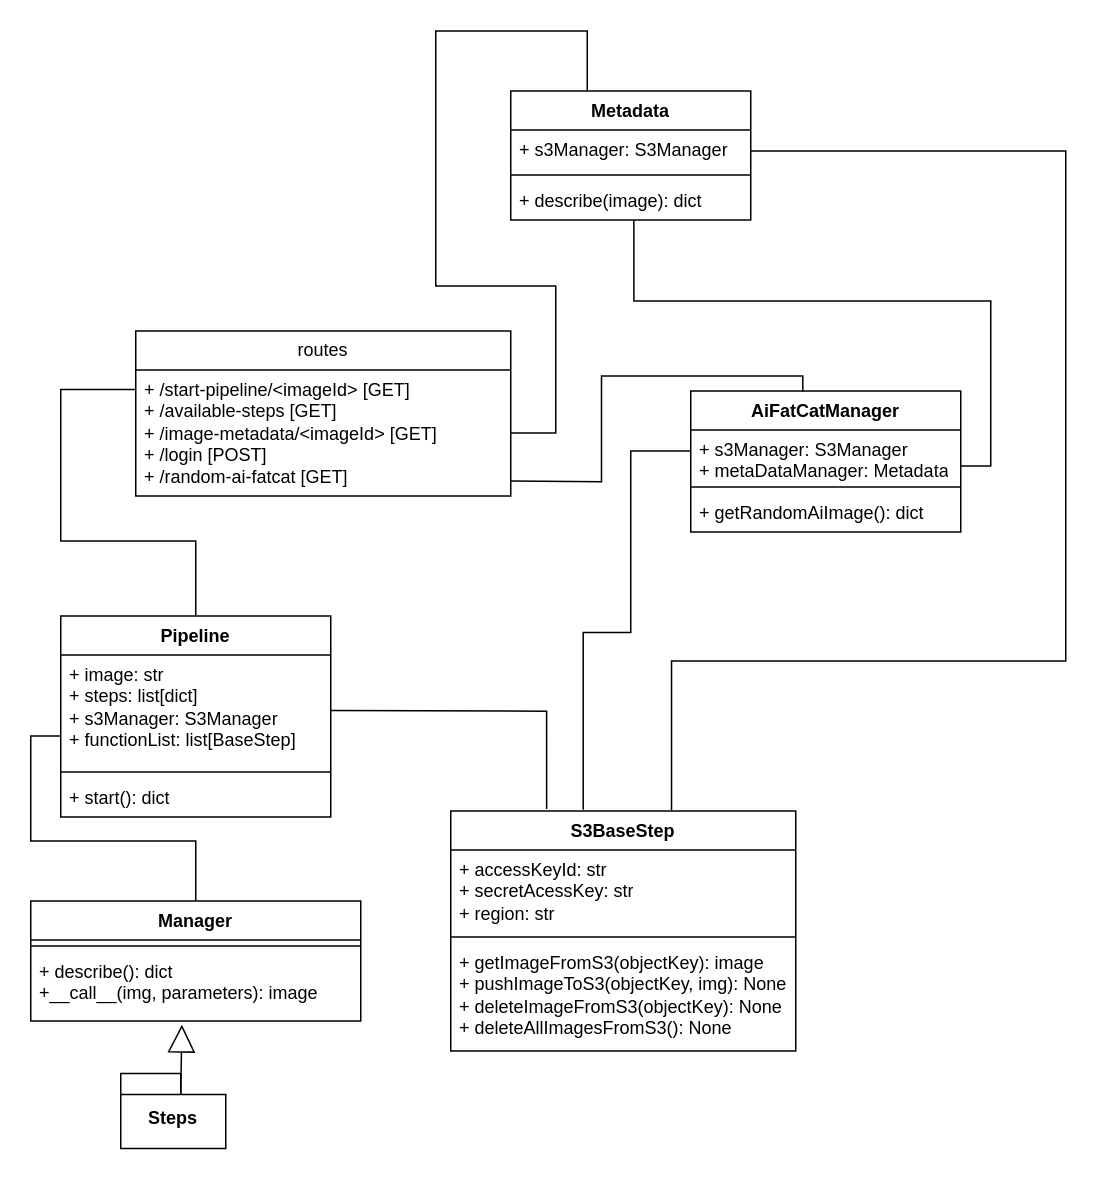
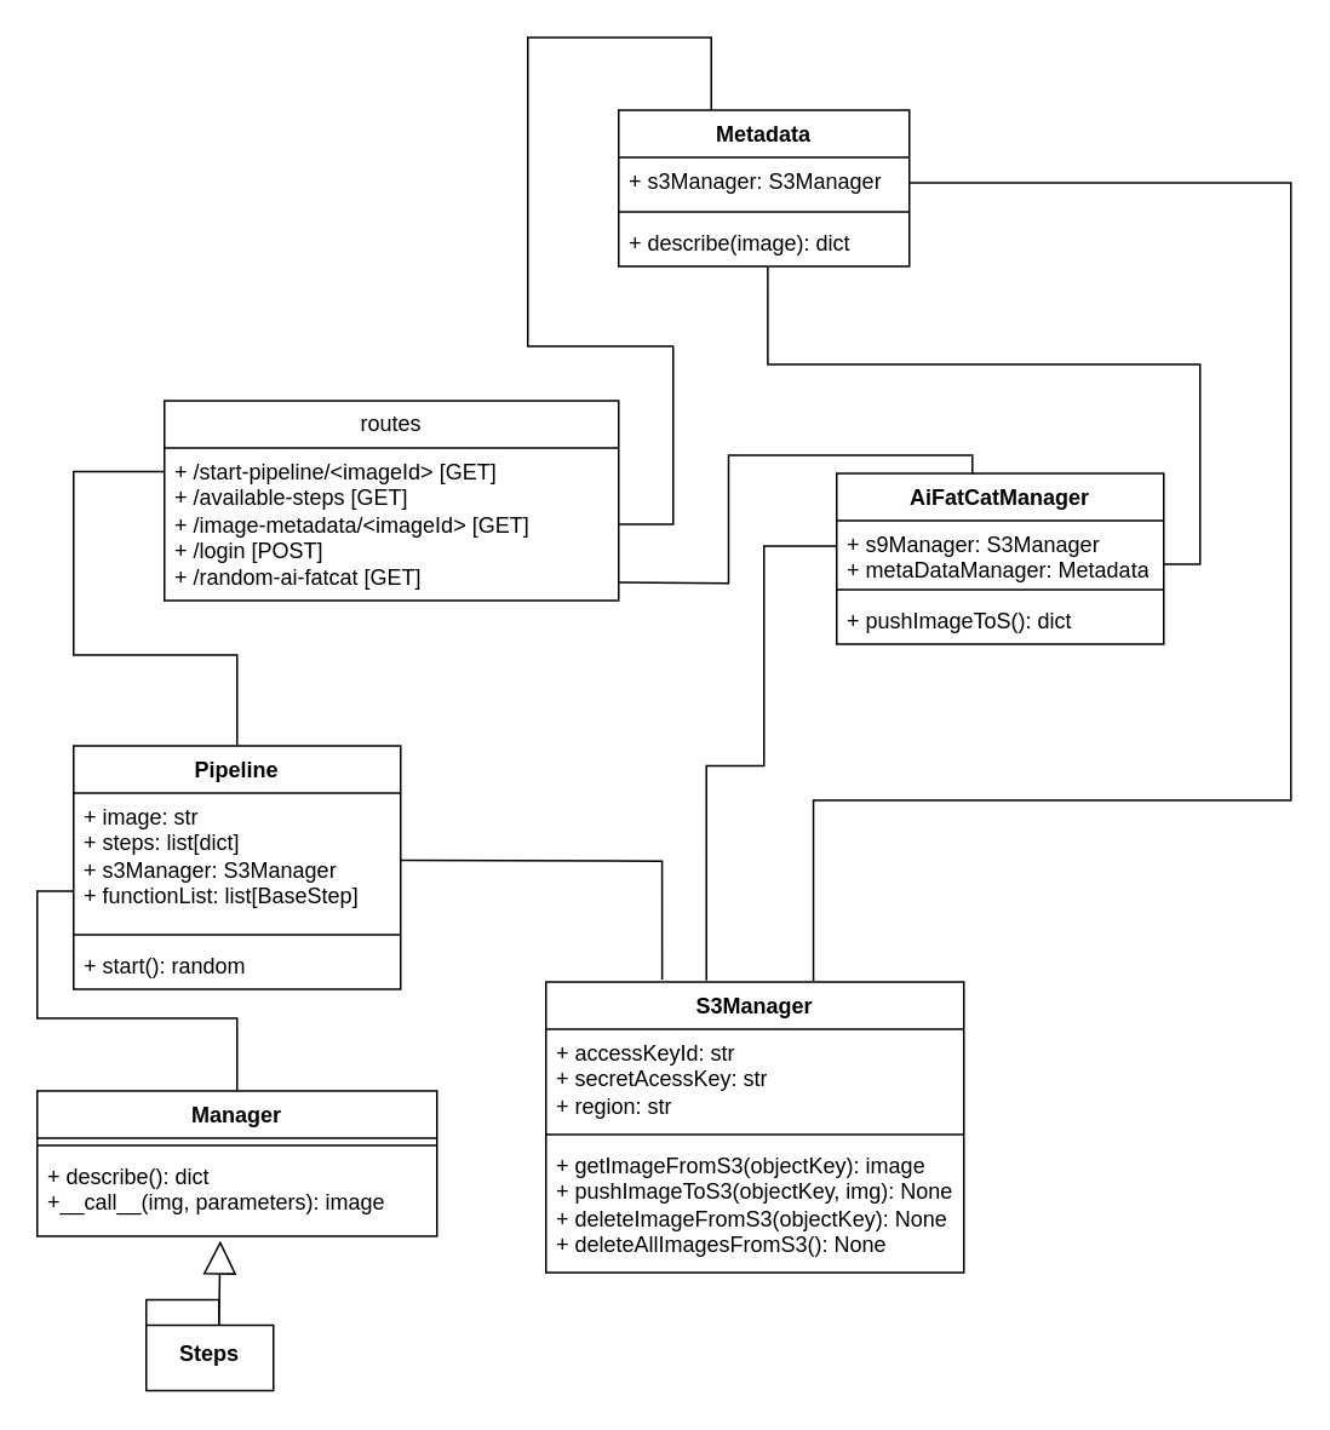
- <mxCell id="14" value="+ s3Manager: S3Manager&lt;br&gt;+ metaDataManager: Metadata" style="text;strokeColor=none;fillColor=none;align=left;verticalAlign=top;spacingLeft=4;spacingRight=4;overflow=hidden;rotatable=0;points=[[0,0.5],[1,0.5]];portConstraint=eastwest;whiteSpace=wrap;html=1;" vertex="1" parent="13"><mxGeometry y="26" width="180" height="34" as="geometry" /></mxCell>
+ <mxCell id="14" value="+ s9Manager: S3Manager&lt;br&gt;+ metaDataManager: Metadata" style="text;strokeColor=none;fillColor=none;align=left;verticalAlign=top;spacingLeft=4;spacingRight=4;overflow=hidden;rotatable=0;points=[[0,0.5],[1,0.5]];portConstraint=eastwest;whiteSpace=wrap;html=1;" vertex="1" parent="13"><mxGeometry y="26" width="180" height="34" as="geometry" /></mxCell>
- <mxCell id="16" value="+ getRandomAiImage(): dict" style="text;strokeColor=none;fillColor=none;align=left;verticalAlign=top;spacingLeft=4;spacingRight=4;overflow=hidden;rotatable=0;points=[[0,0.5],[1,0.5]];portConstraint=eastwest;whiteSpace=wrap;html=1;" vertex="1" parent="13"><mxGeometry y="68" width="180" height="26" as="geometry" /></mxCell>
+ <mxCell id="16" value="+ pushImageToS(): dict" style="text;strokeColor=none;fillColor=none;align=left;verticalAlign=top;spacingLeft=4;spacingRight=4;overflow=hidden;rotatable=0;points=[[0,0.5],[1,0.5]];portConstraint=eastwest;whiteSpace=wrap;html=1;" vertex="1" parent="13"><mxGeometry y="68" width="180" height="26" as="geometry" /></mxCell>
- <mxCell id="7" value="+ start(): dict" style="text;strokeColor=none;fillColor=none;align=left;verticalAlign=top;spacingLeft=4;spacingRight=4;overflow=hidden;rotatable=0;points=[[0,0.5],[1,0.5]];portConstraint=eastwest;whiteSpace=wrap;html=1;" vertex="1" parent="4"><mxGeometry y="108" width="180" height="26" as="geometry" /></mxCell>
+ <mxCell id="7" value="+ start(): random" style="text;strokeColor=none;fillColor=none;align=left;verticalAlign=top;spacingLeft=4;spacingRight=4;overflow=hidden;rotatable=0;points=[[0,0.5],[1,0.5]];portConstraint=eastwest;whiteSpace=wrap;html=1;" vertex="1" parent="4"><mxGeometry y="108" width="180" height="26" as="geometry" /></mxCell>
- <mxCell id="8" value="S3BaseStep" style="swimlane;fontStyle=1;align=center;verticalAlign=top;childLayout=stackLayout;horizontal=1;startSize=26;horizontalStack=0;resizeParent=1;resizeParentMax=0;resizeLast=0;collapsible=1;marginBottom=0;whiteSpace=wrap;html=1;" vertex="1" parent="1"><mxGeometry x="300" y="540" width="230" height="160" as="geometry" /></mxCell>
+ <mxCell id="8" value="S3Manager" style="swimlane;fontStyle=1;align=center;verticalAlign=top;childLayout=stackLayout;horizontal=1;startSize=26;horizontalStack=0;resizeParent=1;resizeParentMax=0;resizeLast=0;collapsible=1;marginBottom=0;whiteSpace=wrap;html=1;" vertex="1" parent="1"><mxGeometry x="300" y="540" width="230" height="160" as="geometry" /></mxCell>
